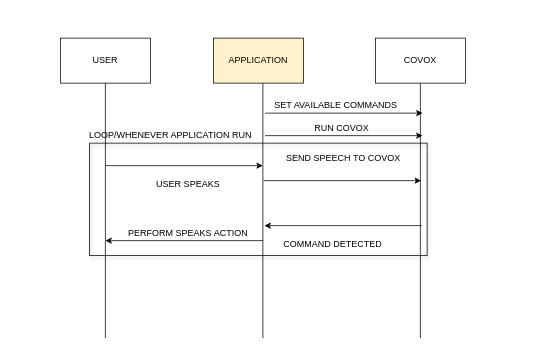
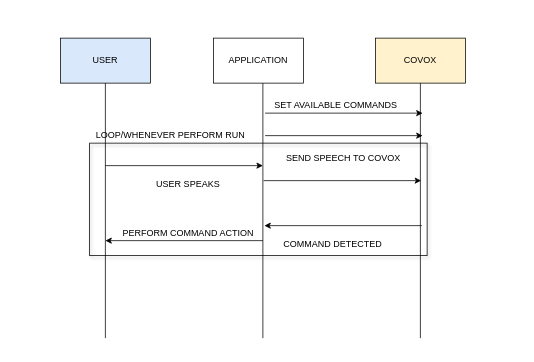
- <mxCell id="3" value="USER" style="rounded=0;whiteSpace=wrap;html=1;" vertex="1" parent="1"><mxGeometry x="80" y="50" width="120" height="60" as="geometry" /></mxCell>
+ <mxCell id="3" value="USER" style="rounded=0;whiteSpace=wrap;html=1;fillColor=#dae8fc;" vertex="1" parent="1"><mxGeometry x="80" y="50" width="120" height="60" as="geometry" /></mxCell>
- <mxCell id="4" value="APPLICATION" style="rounded=0;whiteSpace=wrap;html=1;fillColor=#fff2cc;" vertex="1" parent="1"><mxGeometry x="284" y="50" width="120" height="60" as="geometry" /></mxCell>
+ <mxCell id="4" value="APPLICATION" style="rounded=0;whiteSpace=wrap;html=1;" vertex="1" parent="1"><mxGeometry x="284" y="50" width="120" height="60" as="geometry" /></mxCell>
- <mxCell id="5" value="COVOX" style="rounded=0;whiteSpace=wrap;html=1;" vertex="1" parent="1"><mxGeometry x="500" y="50" width="120" height="60" as="geometry" /></mxCell>
+ <mxCell id="5" value="COVOX" style="rounded=0;whiteSpace=wrap;html=1;fillColor=#fff2cc;" vertex="1" parent="1"><mxGeometry x="500" y="50" width="120" height="60" as="geometry" /></mxCell>
- <mxCell id="21" value="RUN COVOX" style="text;html=1;align=center;verticalAlign=middle;resizable=0;points=[];autosize=1;" vertex="1" parent="1"><mxGeometry x="410" y="160" width="90" height="20" as="geometry" /></mxCell>
- <mxCell id="22" value="LOOP/WHENEVER APPLICATION RUN" style="text;html=1;strokeColor=none;fillColor=none;align=center;verticalAlign=middle;whiteSpace=wrap;rounded=0;shadow=1;" vertex="1" parent="1"><mxGeometry x="82" y="170" width="290" height="20" as="geometry" /></mxCell>
+ <mxCell id="22" value="LOOP/WHENEVER PERFORM RUN" style="text;html=1;strokeColor=none;fillColor=none;align=center;verticalAlign=middle;whiteSpace=wrap;rounded=0;shadow=1;" vertex="1" parent="1"><mxGeometry x="82" y="170" width="290" height="20" as="geometry" /></mxCell>
- <mxCell id="17" value="PERFORM SPEAKS ACTION" style="text;html=1;align=center;verticalAlign=middle;resizable=0;points=[];autosize=1;" vertex="1" parent="1"><mxGeometry x="155" y="300" width="190" height="20" as="geometry" /></mxCell>
+ <mxCell id="17" value="PERFORM COMMAND ACTION" style="text;html=1;align=center;verticalAlign=middle;resizable=0;points=[];autosize=1;" vertex="1" parent="1"><mxGeometry x="155" y="300" width="190" height="20" as="geometry" /></mxCell>
